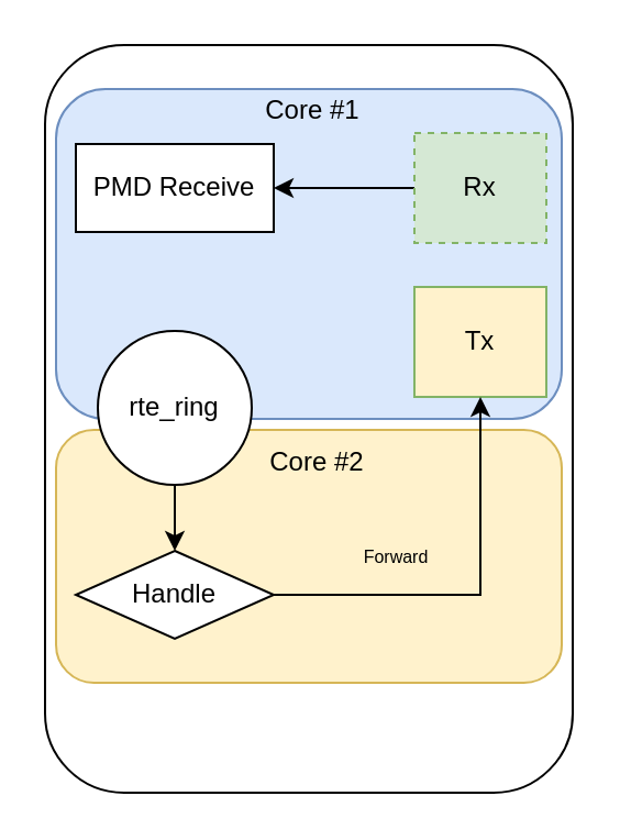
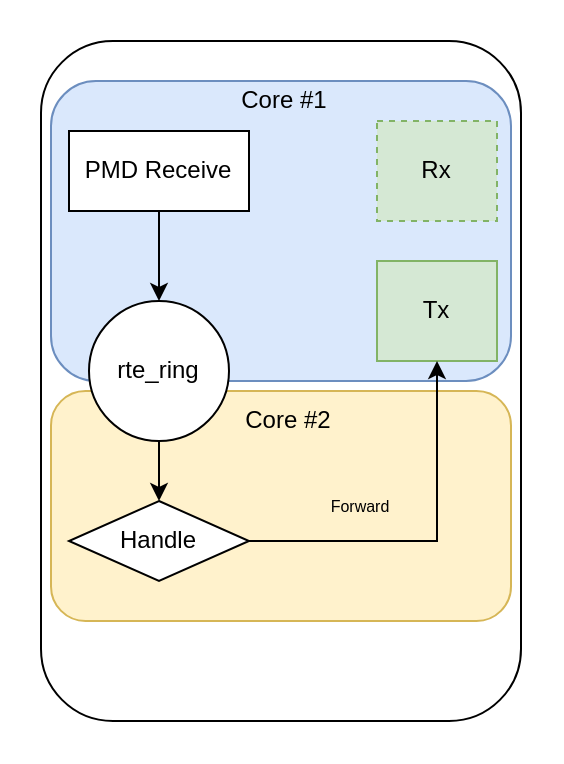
- <mxCell id="5" style="edgeStyle=orthogonalEdgeStyle;rounded=0;orthogonalLoop=1;jettySize=auto;html=1;exitX=0;exitY=0.5;exitDx=0;exitDy=0;" parent="1" source="6" target="9" edge="1"><mxGeometry relative="1" as="geometry" /></mxCell>
+ <mxCell id="8" style="edgeStyle=orthogonalEdgeStyle;rounded=0;orthogonalLoop=1;jettySize=auto;html=1;exitX=0.5;exitY=1;exitDx=0;exitDy=0;entryX=0.5;entryY=0;entryDx=0;entryDy=0;" edge="1" parent="1" source="9" target="15"><mxGeometry relative="1" as="geometry" /></mxCell>
- <mxCell id="7" value="Tx" style="rounded=0;whiteSpace=wrap;html=1;fillColor=#fff2cc;strokeColor=#82b366;" parent="1" vertex="1"><mxGeometry x="188" y="130" width="60" height="50" as="geometry" /></mxCell>
+ <mxCell id="7" value="Tx" style="rounded=0;whiteSpace=wrap;html=1;fillColor=#d5e8d4;strokeColor=#82b366;" parent="1" vertex="1"><mxGeometry x="188" y="130" width="60" height="50" as="geometry" /></mxCell>
